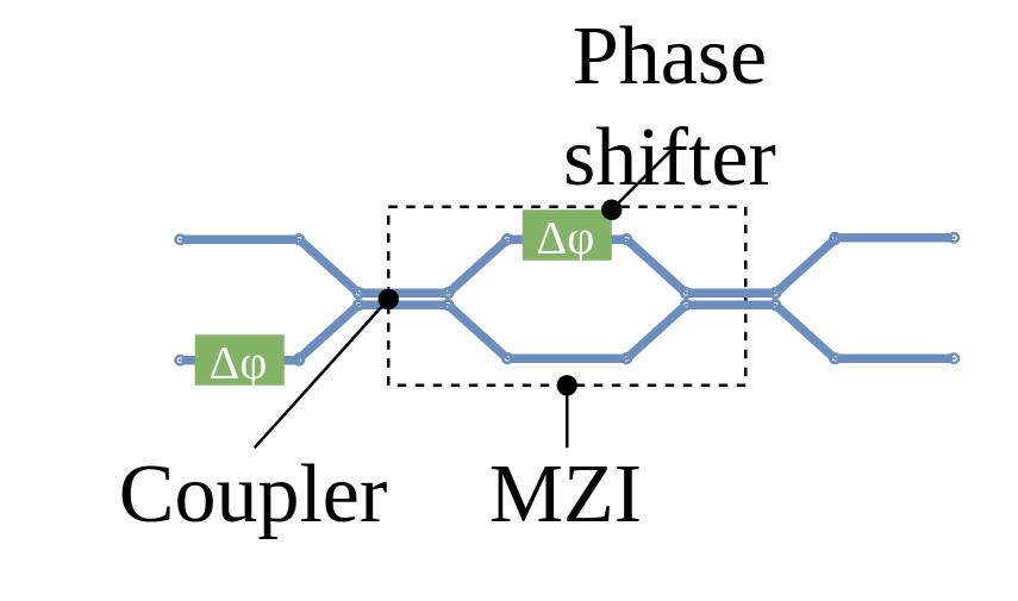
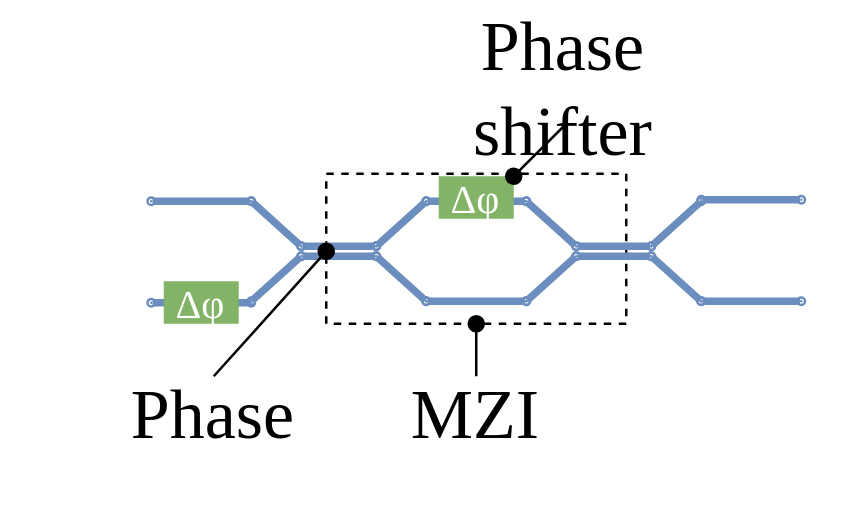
- <mxCell id="29" value="Coupler" style="text;html=1;strokeColor=none;fillColor=none;align=center;verticalAlign=middle;whiteSpace=wrap;rounded=0;fontFamily=UGent Panno Text;fontSize=28;" vertex="1" parent="1"><mxGeometry x="20" y="150" width="130" height="30" as="geometry" /></mxCell>
+ <mxCell id="29" value="Phase" style="text;html=1;strokeColor=none;fillColor=none;align=center;verticalAlign=middle;whiteSpace=wrap;rounded=0;fontFamily=UGent Panno Text;fontSize=28;" vertex="1" parent="1"><mxGeometry x="20" y="150" width="130" height="30" as="geometry" /></mxCell>
